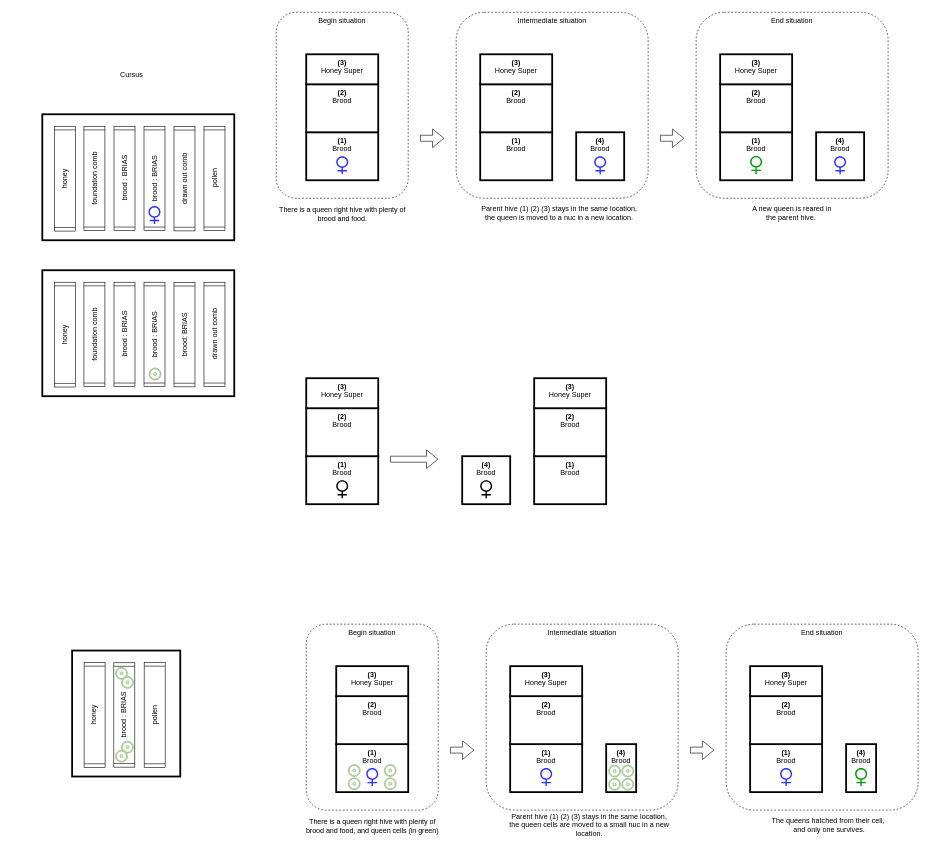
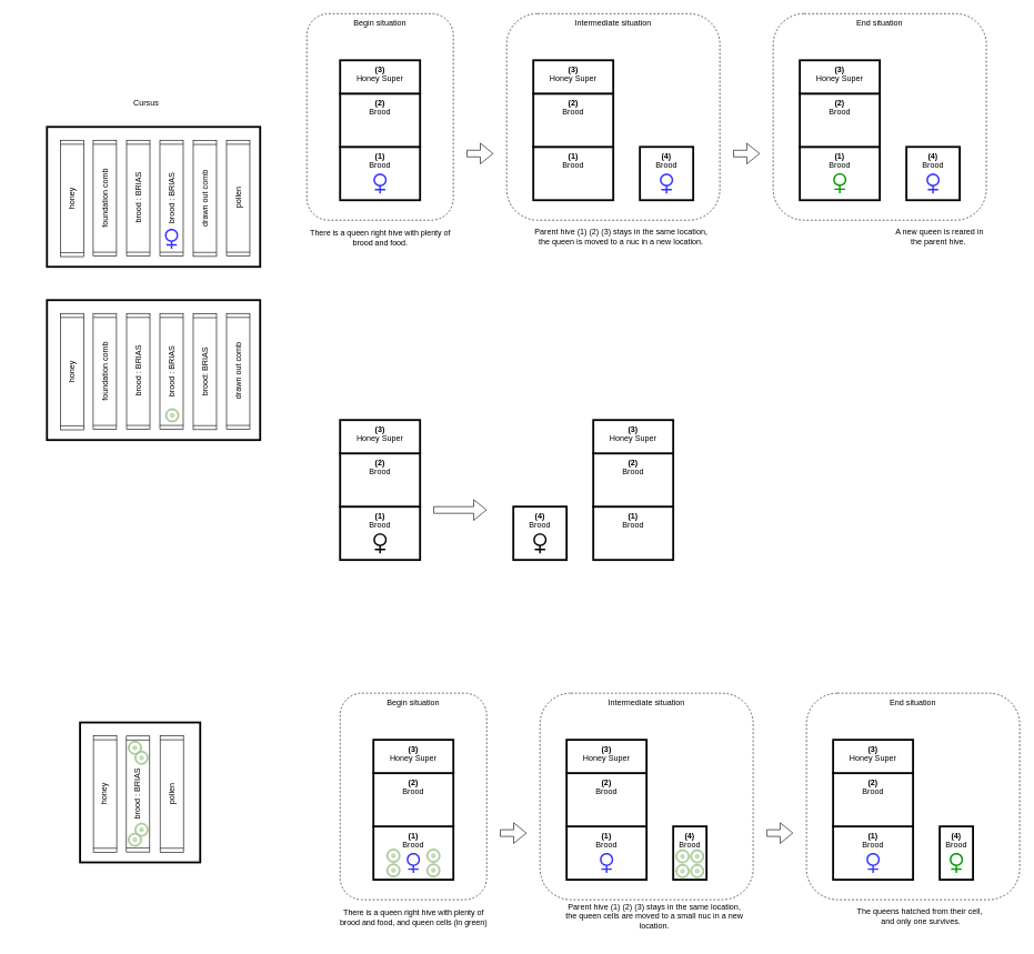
- <mxCell id="89" value="&lt;span style=&quot;&quot;&gt;Cursus&lt;/span&gt;" style="text;html=1;align=center;verticalAlign=middle;whiteSpace=wrap;rounded=0;" vertex="1" parent="1"><mxGeometry x="80" y="110" width="277.5" height="30" as="geometry" /></mxCell>
+ <mxCell id="89" value="&lt;span style=&quot;&quot;&gt;Cursus&lt;/span&gt;" style="text;html=1;align=center;verticalAlign=middle;whiteSpace=wrap;rounded=0;" vertex="1" parent="1"><mxGeometry x="80" y="140" width="277.5" height="30" as="geometry" /></mxCell>
- <mxCell id="30" value="&lt;span style=&quot;&quot;&gt;A new queen is reared in the parent hive.&amp;nbsp;&lt;/span&gt;" style="text;html=1;align=center;verticalAlign=middle;whiteSpace=wrap;rounded=0;" vertex="1" parent="1"><mxGeometry x="1245" y="340" width="150" height="30" as="geometry" /></mxCell>
+ <mxCell id="30" value="&lt;span style=&quot;&quot;&gt;A new queen is reared in the parent hive.&amp;nbsp;&lt;/span&gt;" style="text;html=1;align=center;verticalAlign=middle;whiteSpace=wrap;rounded=0;" vertex="1" parent="1"><mxGeometry x="1335" y="340" width="150" height="30" as="geometry" /></mxCell>
